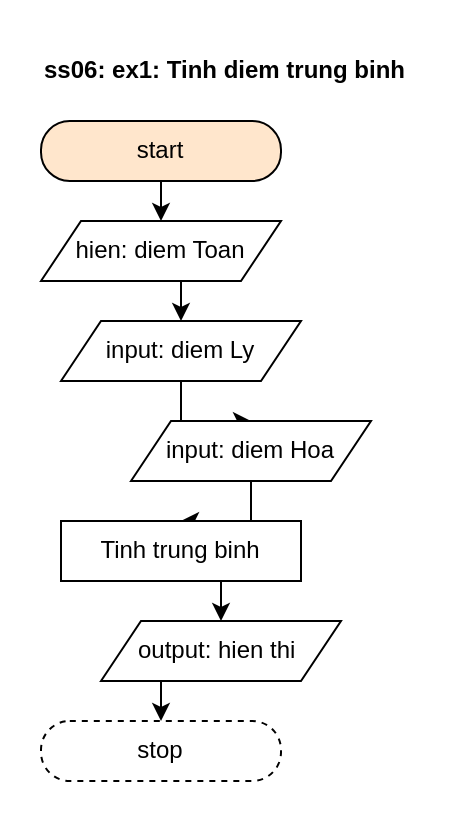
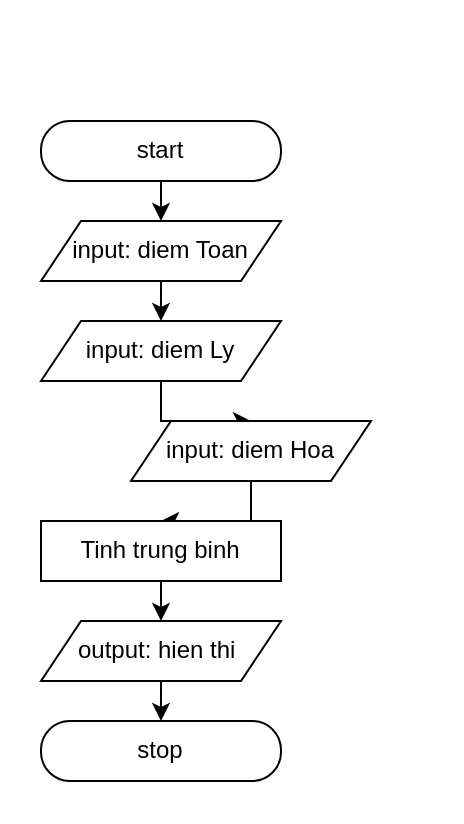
- <mxCell id="2" value="ss06: ex1: Tinh diem trung binh" style="text;html=1;strokeColor=none;fillColor=none;align=left;verticalAlign=middle;whiteSpace=wrap;rounded=0;fontStyle=1" vertex="1" parent="1"><mxGeometry x="20" y="20" width="190" height="30" as="geometry" /></mxCell>
- <mxCell id="4" value="start" style="rounded=1;whiteSpace=wrap;html=1;arcSize=48;fillColor=#ffe6cc;" vertex="1" parent="1"><mxGeometry x="20" y="60" width="120" height="30" as="geometry" /></mxCell>
+ <mxCell id="4" value="start" style="rounded=1;whiteSpace=wrap;html=1;arcSize=48;" vertex="1" parent="1"><mxGeometry x="20" y="60" width="120" height="30" as="geometry" /></mxCell>
- <mxCell id="6" value="hien: diem Toan" style="shape=parallelogram;perimeter=parallelogramPerimeter;whiteSpace=wrap;html=1;fixedSize=1;" vertex="1" parent="1"><mxGeometry x="20" y="110" width="120" height="30" as="geometry" /></mxCell>
+ <mxCell id="6" value="input: diem Toan" style="shape=parallelogram;perimeter=parallelogramPerimeter;whiteSpace=wrap;html=1;fixedSize=1;" vertex="1" parent="1"><mxGeometry x="20" y="110" width="120" height="30" as="geometry" /></mxCell>
- <mxCell id="8" value="input: diem Ly" style="shape=parallelogram;perimeter=parallelogramPerimeter;whiteSpace=wrap;html=1;fixedSize=1;" vertex="1" parent="1"><mxGeometry x="30" y="160" width="120" height="30" as="geometry" /></mxCell>
+ <mxCell id="8" value="input: diem Ly" style="shape=parallelogram;perimeter=parallelogramPerimeter;whiteSpace=wrap;html=1;fixedSize=1;" vertex="1" parent="1"><mxGeometry x="20" y="160" width="120" height="30" as="geometry" /></mxCell>
- <mxCell id="12" value="Tinh trung binh" style="rounded=0;whiteSpace=wrap;html=1;" vertex="1" parent="1"><mxGeometry x="30" y="260" width="120" height="30" as="geometry" /></mxCell>
+ <mxCell id="12" value="Tinh trung binh" style="rounded=0;whiteSpace=wrap;html=1;" vertex="1" parent="1"><mxGeometry x="20" y="260" width="120" height="30" as="geometry" /></mxCell>
- <mxCell id="14" value="output: hien thi&amp;nbsp;" style="shape=parallelogram;perimeter=parallelogramPerimeter;whiteSpace=wrap;html=1;fixedSize=1;" vertex="1" parent="1"><mxGeometry x="50" y="310" width="120" height="30" as="geometry" /></mxCell>
+ <mxCell id="14" value="output: hien thi&amp;nbsp;" style="shape=parallelogram;perimeter=parallelogramPerimeter;whiteSpace=wrap;html=1;fixedSize=1;" vertex="1" parent="1"><mxGeometry x="20" y="310" width="120" height="30" as="geometry" /></mxCell>
- <mxCell id="15" value="stop" style="rounded=1;whiteSpace=wrap;html=1;arcSize=48;dashed=1;" vertex="1" parent="1"><mxGeometry x="20" y="360" width="120" height="30" as="geometry" /></mxCell>
+ <mxCell id="15" value="stop" style="rounded=1;whiteSpace=wrap;html=1;arcSize=48;" vertex="1" parent="1"><mxGeometry x="20" y="360" width="120" height="30" as="geometry" /></mxCell>
